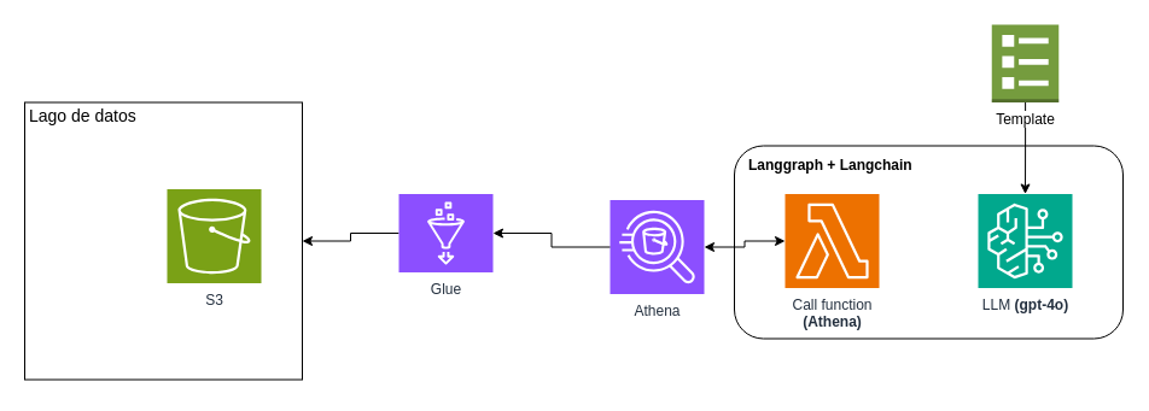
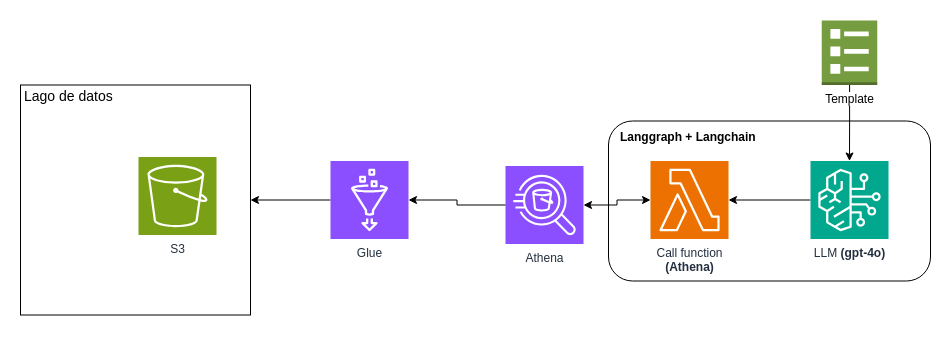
- <mxCell id="6" value="Glue" style="sketch=0;points=[[0,0,0],[0.25,0,0],[0.5,0,0],[0.75,0,0],[1,0,0],[0,1,0],[0.25,1,0],[0.5,1,0],[0.75,1,0],[1,1,0],[0,0.25,0],[0,0.5,0],[0,0.75,0],[1,0.25,0],[1,0.5,0],[1,0.75,0]];outlineConnect=0;fontColor=#232F3E;fillColor=#8C4FFF;strokeColor=#ffffff;dashed=0;verticalLabelPosition=bottom;verticalAlign=top;align=center;html=1;fontSize=12;fontStyle=0;aspect=fixed;shape=mxgraph.aws4.resourceIcon;resIcon=mxgraph.aws4.glue;" parent="1" vertex="1"><mxGeometry x="330" y="160.5" width="78" height="65" as="geometry" /></mxCell>
+ <mxCell id="6" value="Glue" style="sketch=0;points=[[0,0,0],[0.25,0,0],[0.5,0,0],[0.75,0,0],[1,0,0],[0,1,0],[0.25,1,0],[0.5,1,0],[0.75,1,0],[1,1,0],[0,0.25,0],[0,0.5,0],[0,0.75,0],[1,0.25,0],[1,0.5,0],[1,0.75,0]];outlineConnect=0;fontColor=#232F3E;fillColor=#8C4FFF;strokeColor=#ffffff;dashed=0;verticalLabelPosition=bottom;verticalAlign=top;align=center;html=1;fontSize=12;fontStyle=0;aspect=fixed;shape=mxgraph.aws4.resourceIcon;resIcon=mxgraph.aws4.glue;" parent="1" vertex="1"><mxGeometry x="330" y="160.5" width="78" height="78" as="geometry" /></mxCell>
+ <mxCell id="10" style="edgeStyle=orthogonalEdgeStyle;rounded=0;orthogonalLoop=1;jettySize=auto;html=1;" parent="1" source="11" target="8" edge="1"><mxGeometry relative="1" as="geometry" /></mxCell>
